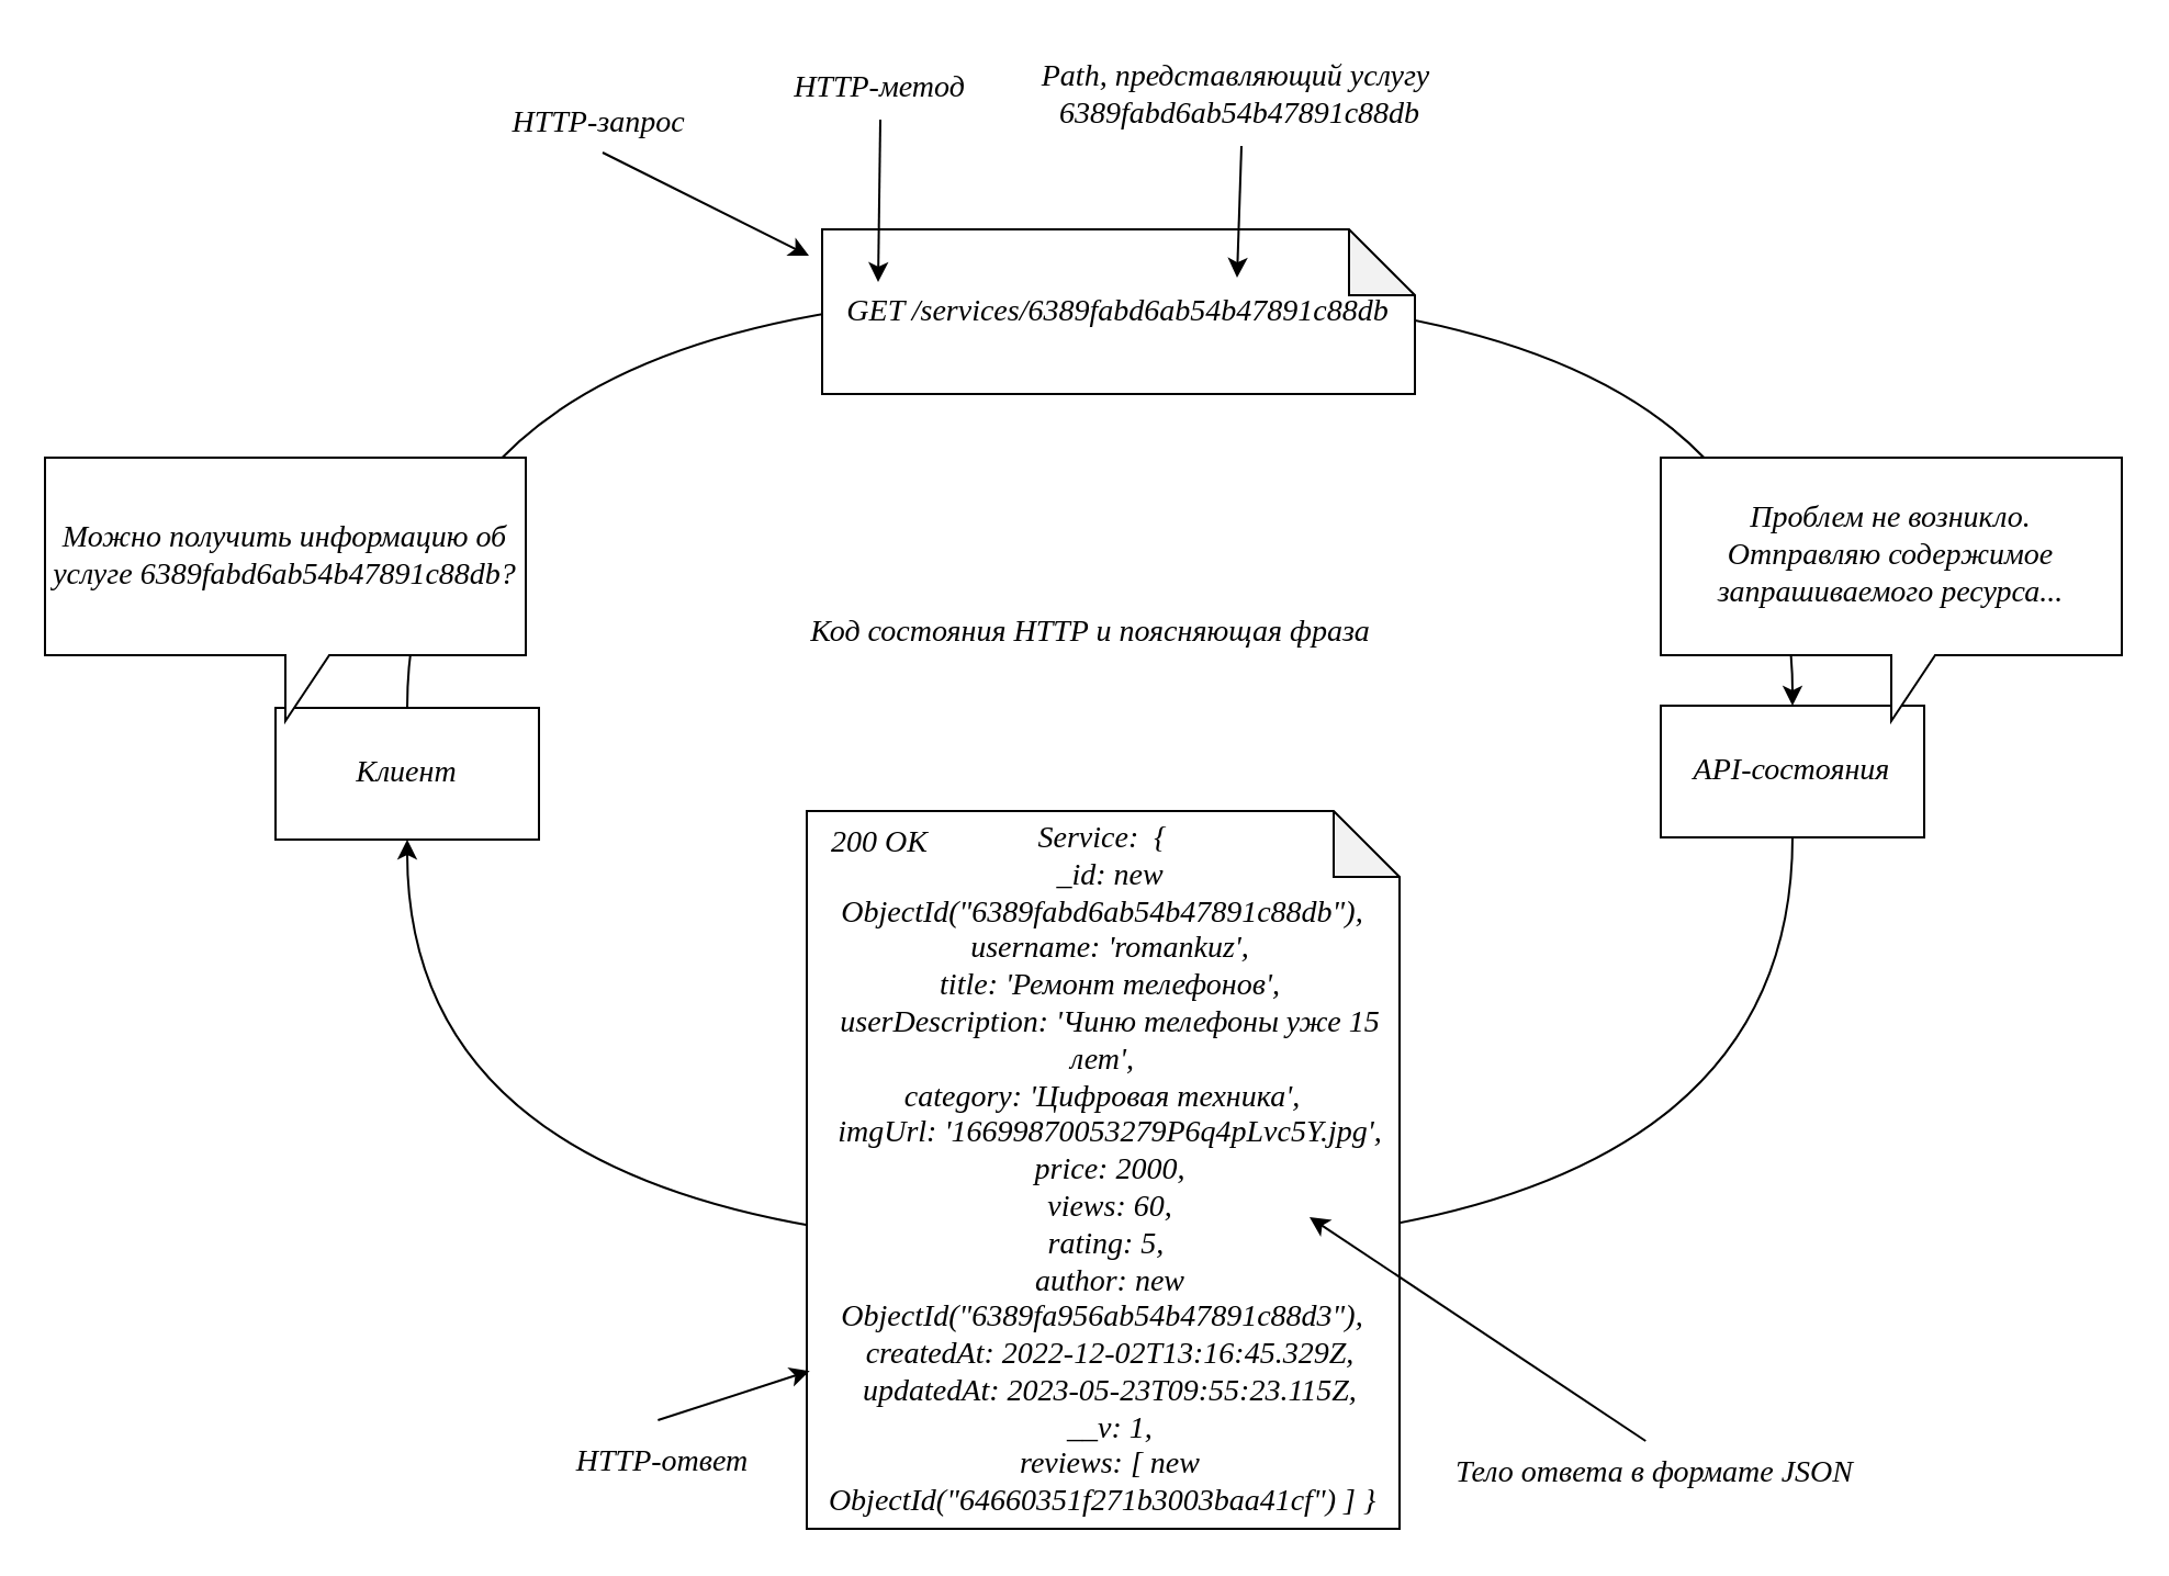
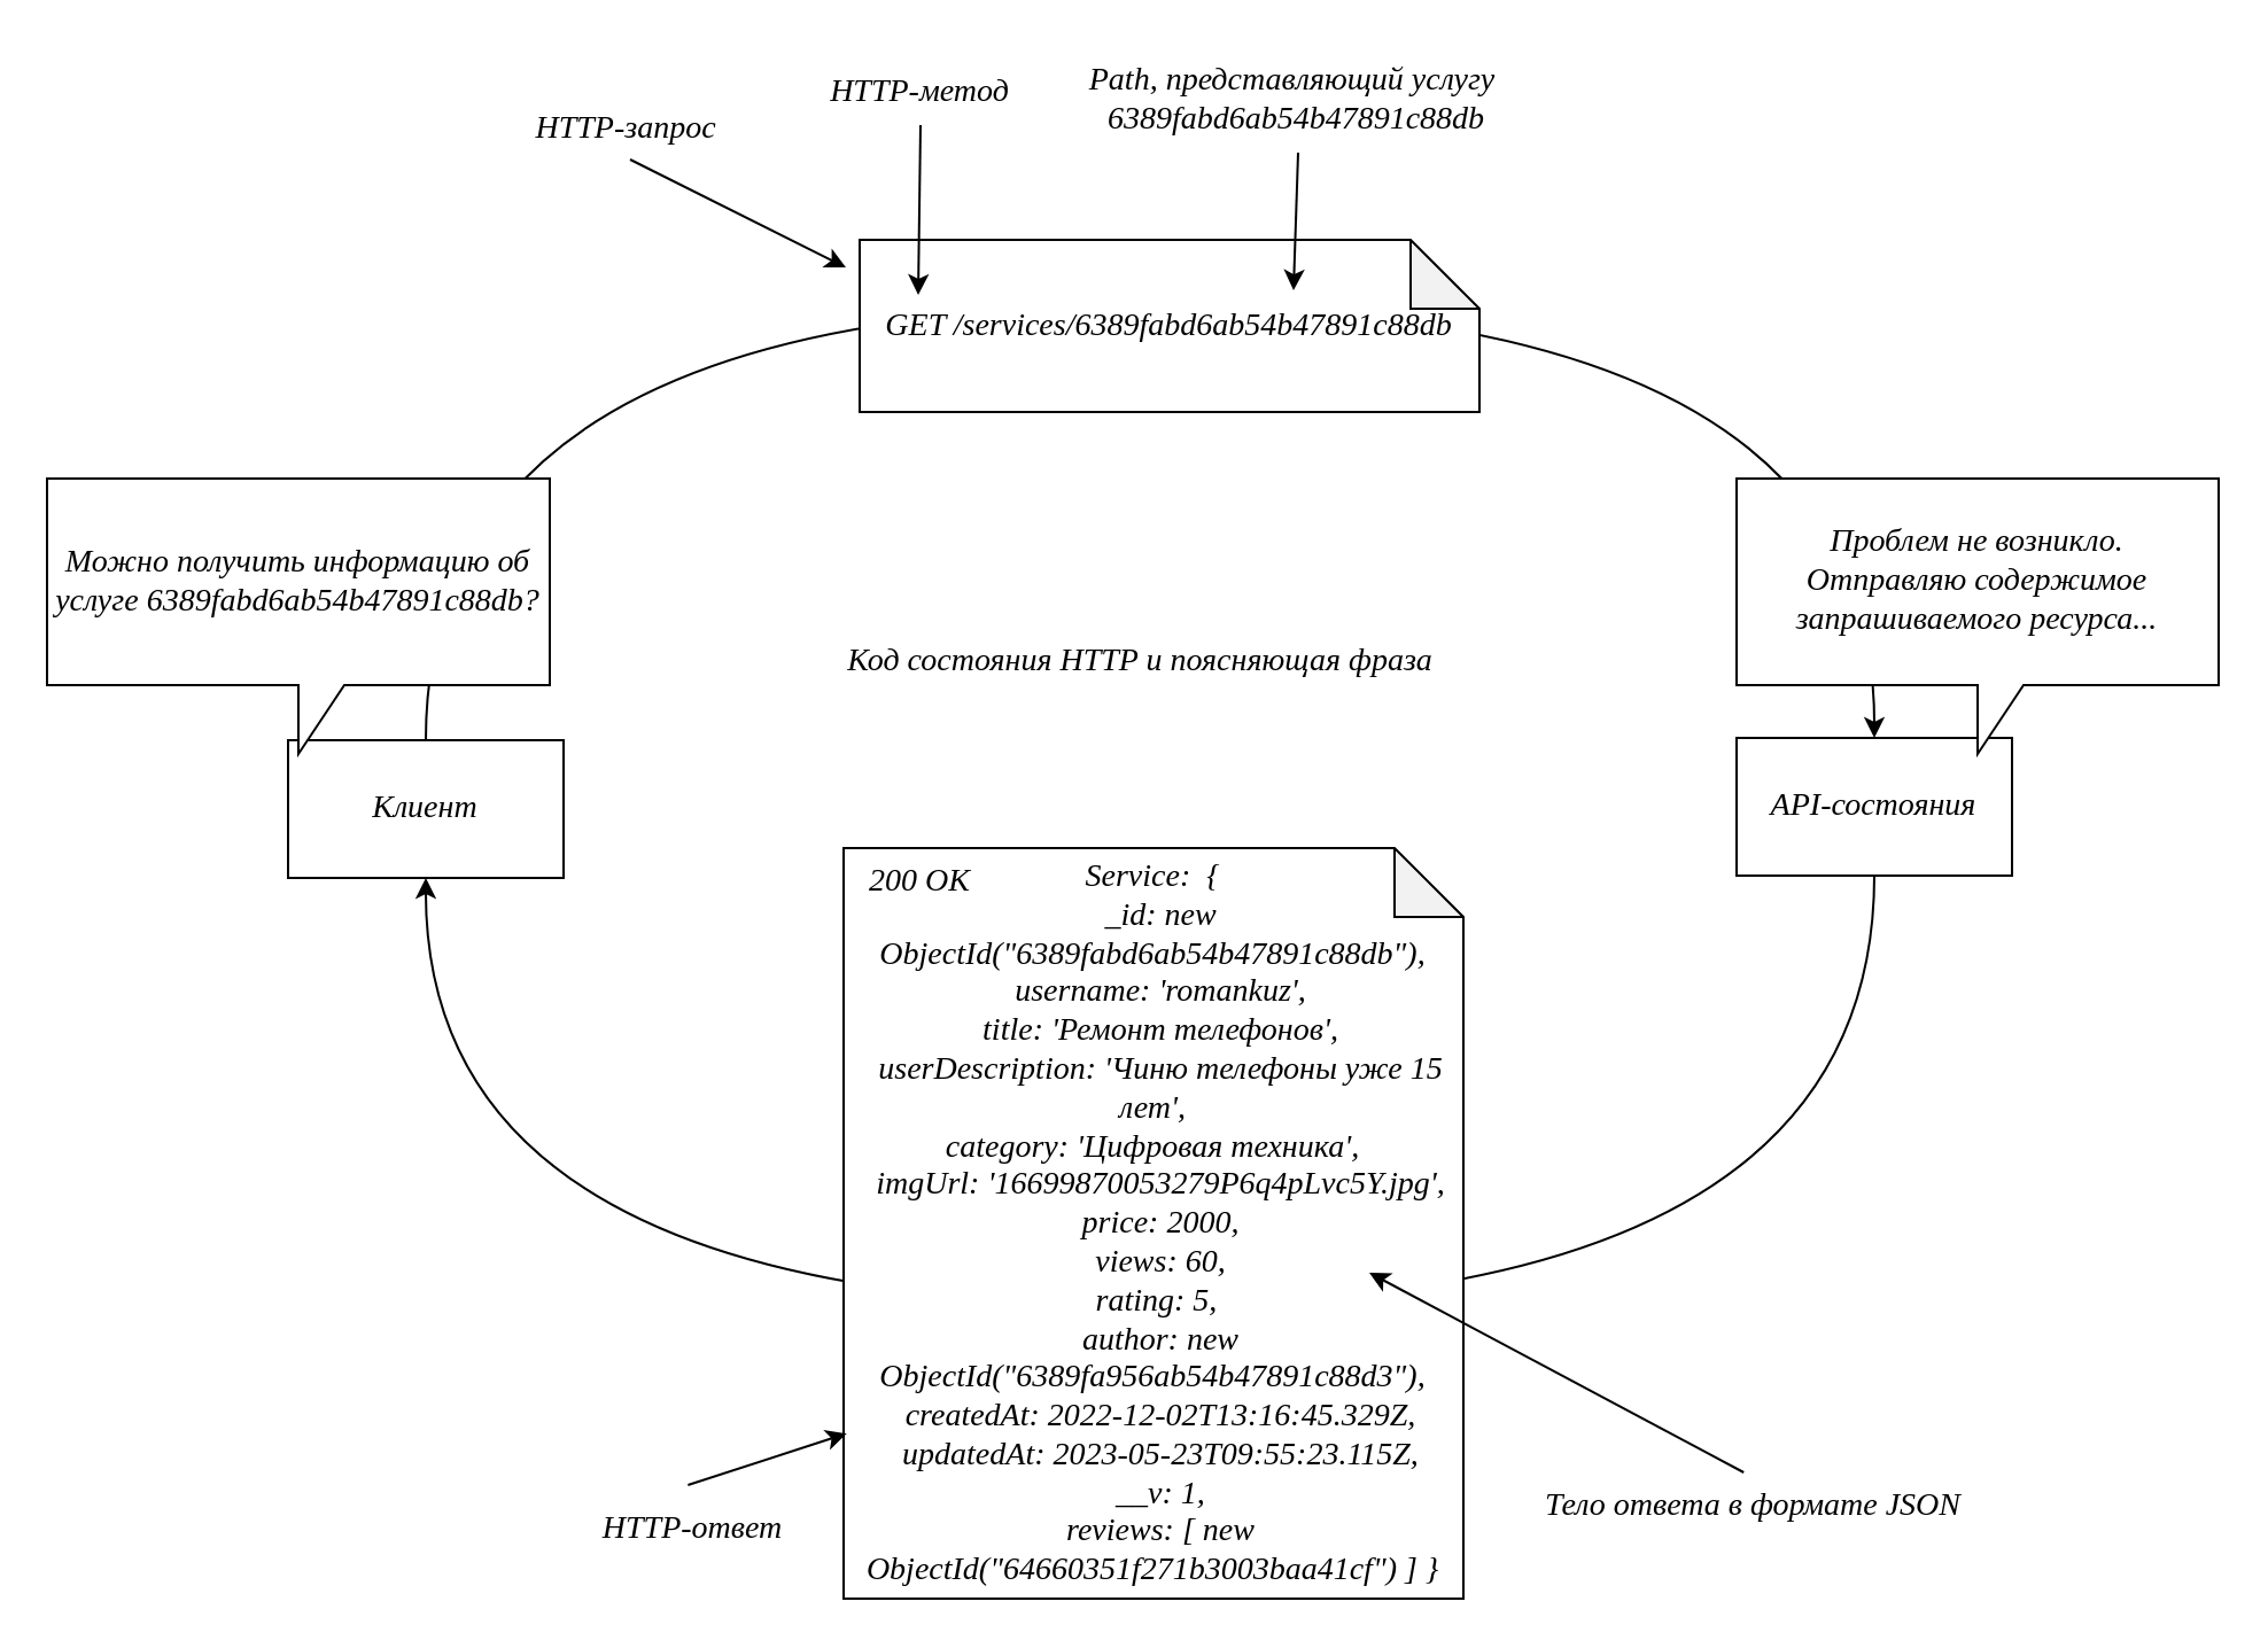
- <mxCell id="16" value="Тело ответа в формате JSON" style="text;html=1;align=center;verticalAlign=middle;resizable=0;points=[];autosize=1;strokeColor=none;fillColor=none;fontFamily=GOST type A Regular;fontStyle=2;fontSource=https%3A%2F%2Fwebfonts.pro%2Flight-fonts%2F123-gost_type_a.html;fontSize=14;" parent="1" vertex="1"><mxGeometry x="653" y="656" width="199" height="29" as="geometry" /></mxCell>
+ <mxCell id="16" value="Тело ответа в формате JSON" style="text;html=1;align=center;verticalAlign=middle;resizable=0;points=[];autosize=1;strokeColor=none;fillColor=none;fontFamily=GOST type A Regular;fontStyle=2;fontSource=https%3A%2F%2Fwebfonts.pro%2Flight-fonts%2F123-gost_type_a.html;fontSize=14;" parent="1" vertex="1"><mxGeometry x="663" y="641" width="199" height="29" as="geometry" /></mxCell>
